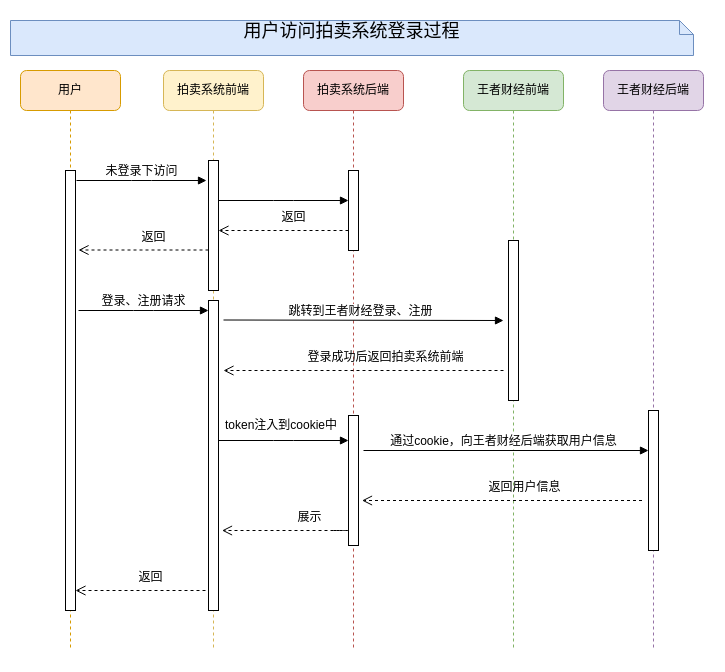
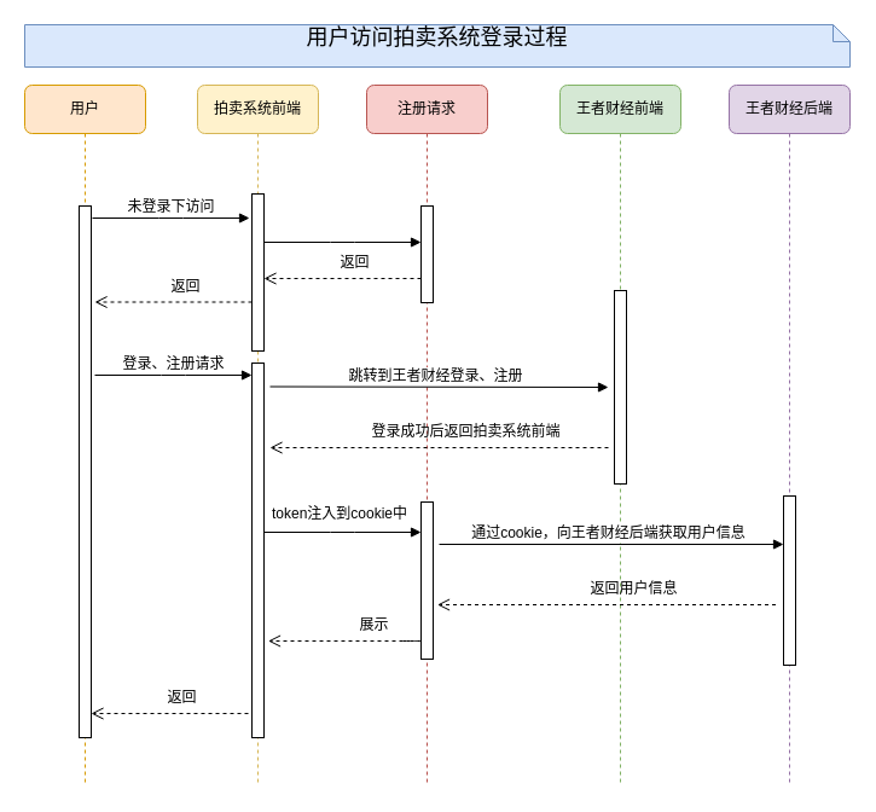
- <mxCell id="14" value="用户访问拍卖系统登录过程" style="shape=note;whiteSpace=wrap;html=1;size=14;verticalAlign=top;align=center;spacingTop=-6;rounded=0;shadow=0;comic=0;labelBackgroundColor=none;strokeColor=#6c8ebf;strokeWidth=1;fillColor=#dae8fc;fontFamily=Verdana;fontSize=18;" parent="1" vertex="1"><mxGeometry x="10" y="20" width="683" height="35" as="geometry" /></mxCell>
+ <mxCell id="14" value="用户访问拍卖系统登录过程" style="shape=note;whiteSpace=wrap;html=1;size=14;verticalAlign=top;align=center;spacingTop=-6;rounded=0;shadow=0;comic=0;labelBackgroundColor=none;strokeColor=#6c8ebf;strokeWidth=1;fillColor=#dae8fc;fontFamily=Verdana;fontSize=18;" parent="1" vertex="1"><mxGeometry x="20" y="20" width="683" height="35" as="geometry" /></mxCell>
- <mxCell id="2" value="拍卖系统后端" style="shape=umlLifeline;perimeter=lifelinePerimeter;whiteSpace=wrap;html=1;container=1;collapsible=0;recursiveResize=0;outlineConnect=0;rounded=1;shadow=0;comic=0;labelBackgroundColor=none;strokeColor=#b85450;strokeWidth=1;fillColor=#f8cecc;fontFamily=Verdana;fontSize=12;align=center;" parent="1" vertex="1"><mxGeometry x="303" y="70" width="100" height="580" as="geometry" /></mxCell>
+ <mxCell id="2" value="注册请求" style="shape=umlLifeline;perimeter=lifelinePerimeter;whiteSpace=wrap;html=1;container=1;collapsible=0;recursiveResize=0;outlineConnect=0;rounded=1;shadow=0;comic=0;labelBackgroundColor=none;strokeColor=#b85450;strokeWidth=1;fillColor=#f8cecc;fontFamily=Verdana;fontSize=12;align=center;" parent="1" vertex="1"><mxGeometry x="303" y="70" width="100" height="580" as="geometry" /></mxCell>
